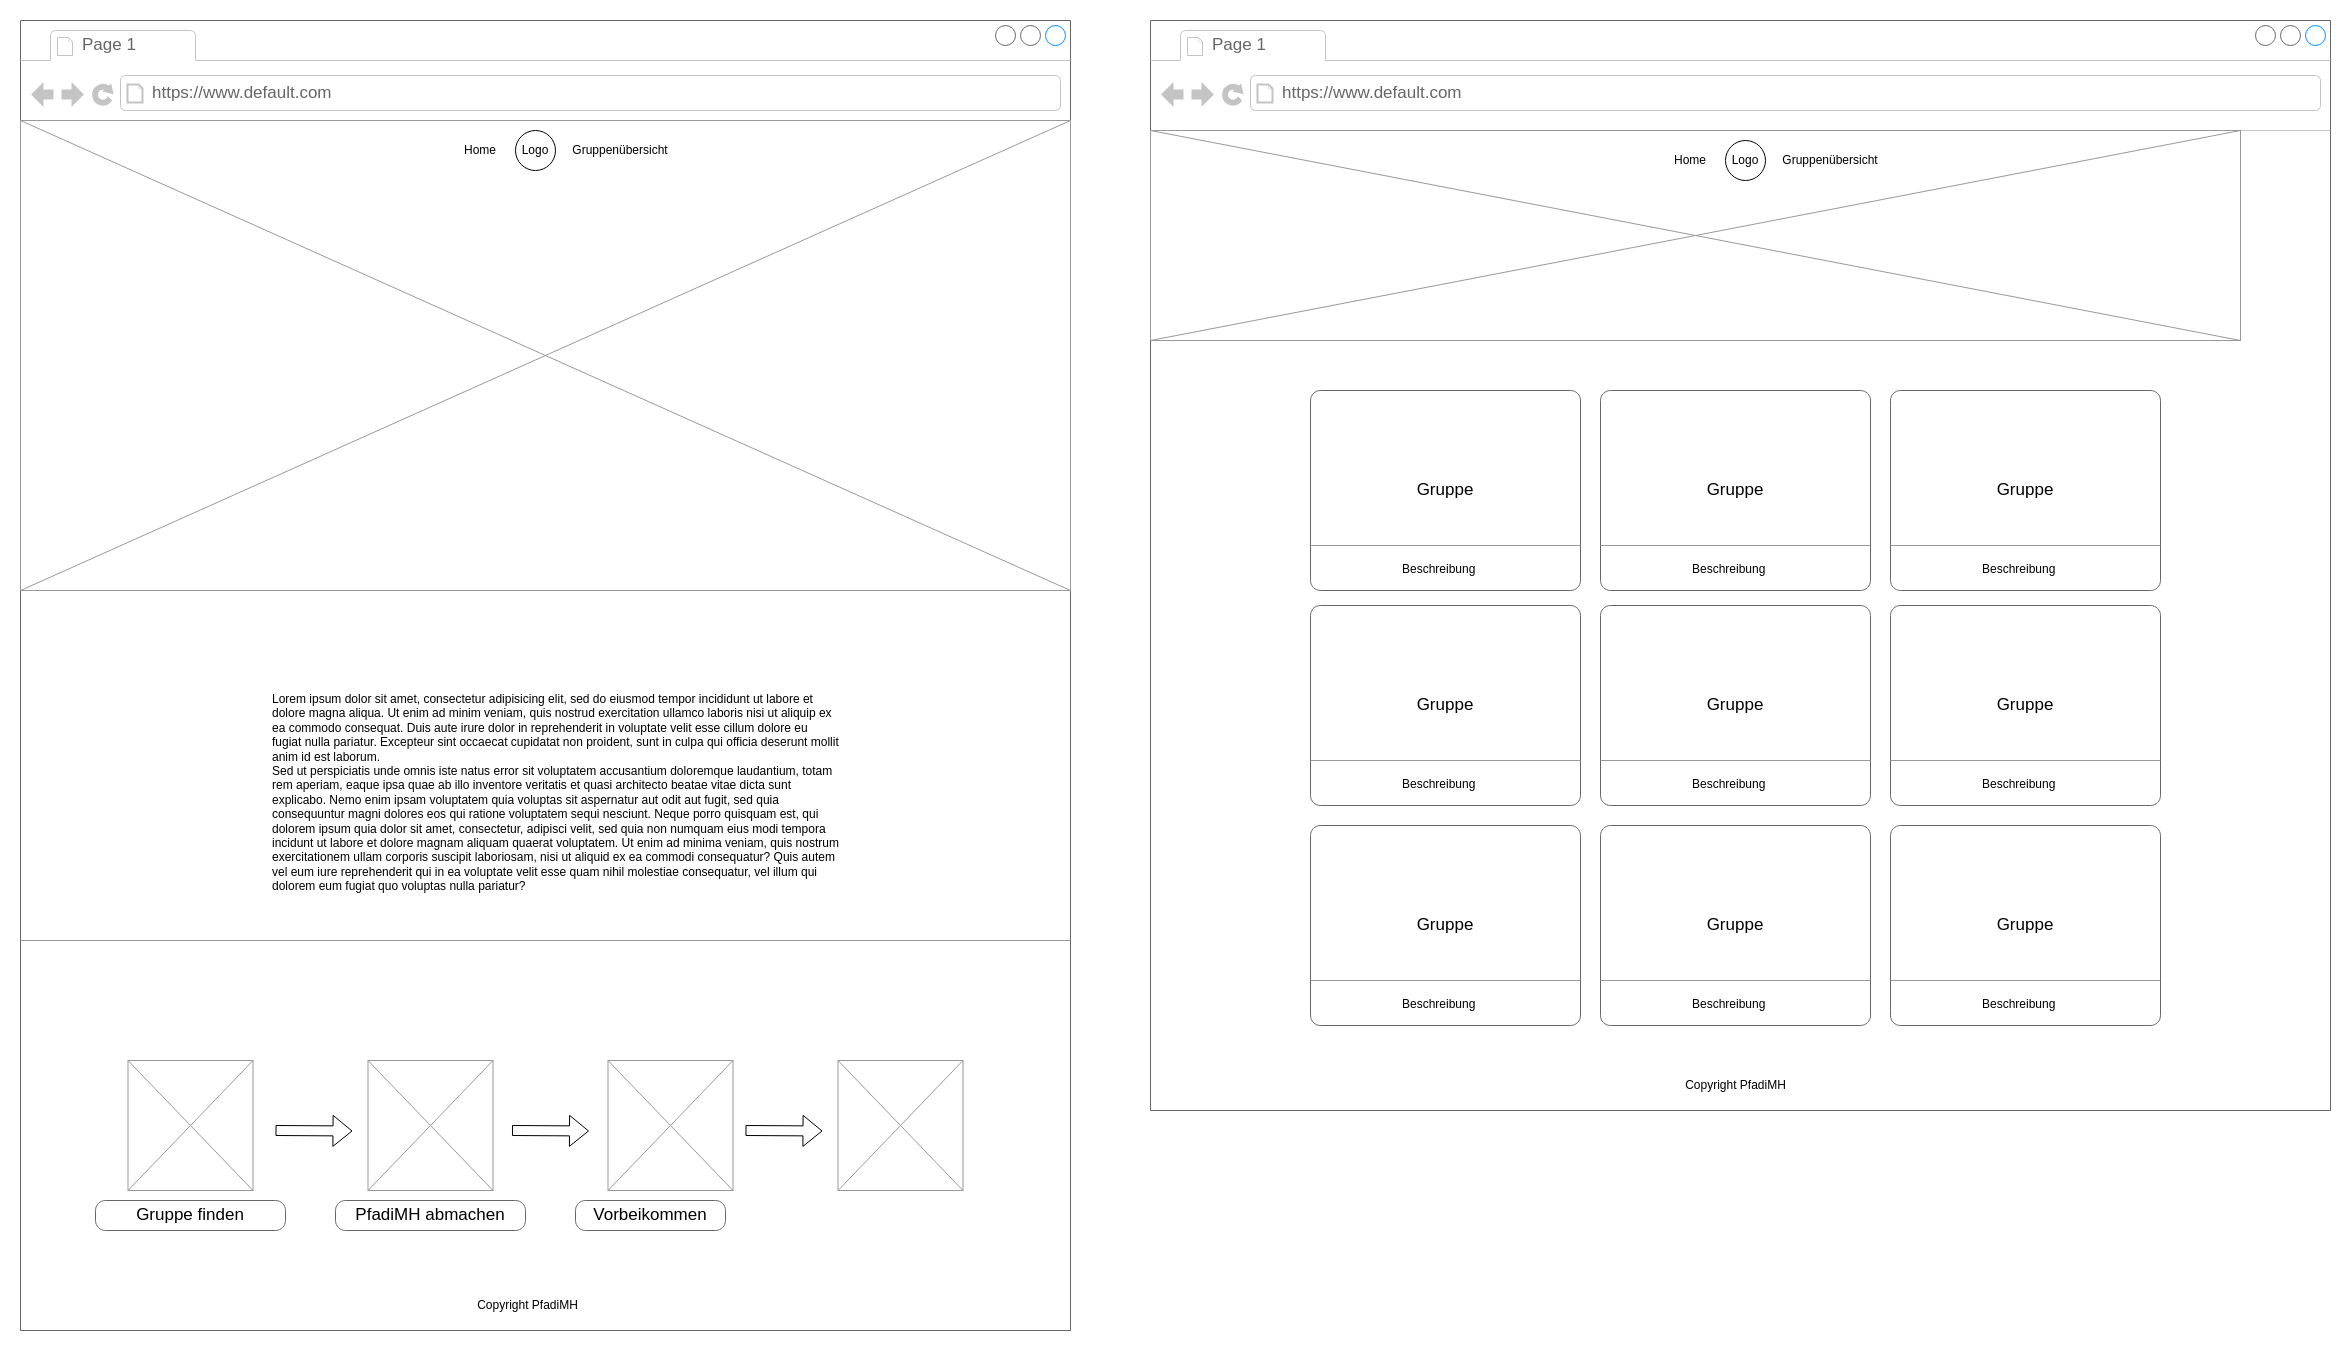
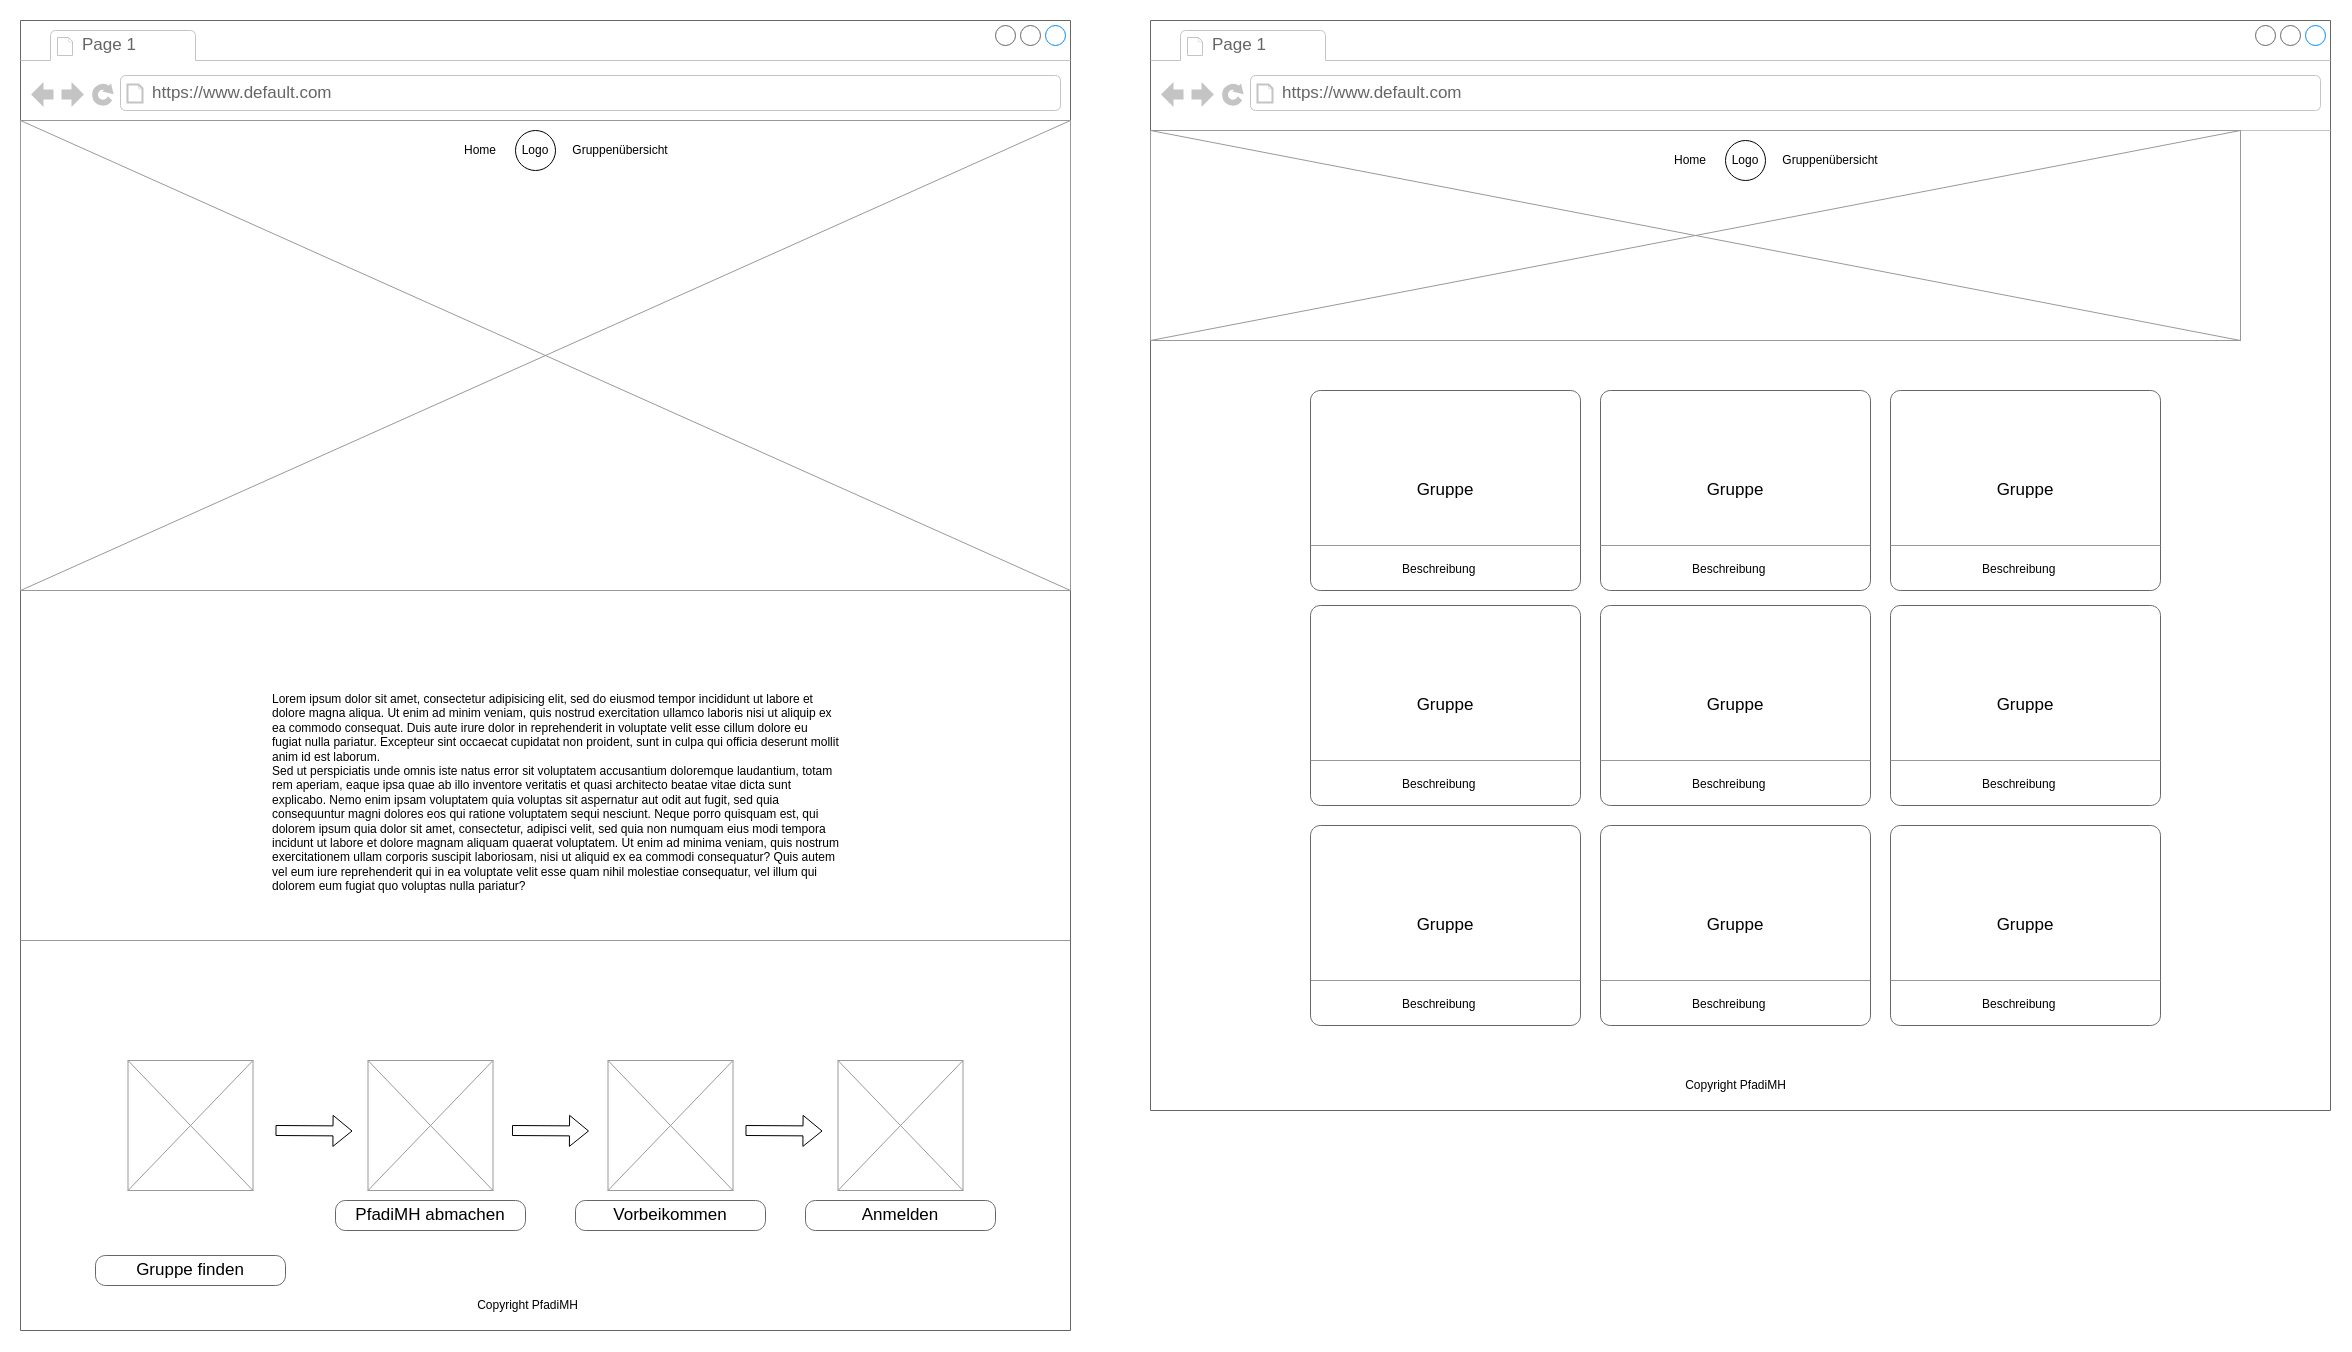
- <mxCell id="8" value="Gruppe finden" style="strokeWidth=1;shadow=0;dashed=0;align=center;html=1;shape=mxgraph.mockup.buttons.button;strokeColor=#666666;mainText=;buttonStyle=round;fontSize=17;fontStyle=0;fillColor=none;whiteSpace=wrap;rounded=0;labelBackgroundColor=none;" vertex="1" parent="2"><mxGeometry x="75" y="1180" width="190" height="30" as="geometry" /></mxCell>
+ <mxCell id="8" value="Gruppe finden" style="strokeWidth=1;shadow=0;dashed=0;align=center;html=1;shape=mxgraph.mockup.buttons.button;strokeColor=#666666;mainText=;buttonStyle=round;fontSize=17;fontStyle=0;fillColor=none;whiteSpace=wrap;rounded=0;labelBackgroundColor=none;" vertex="1" parent="2"><mxGeometry x="75" y="1235" width="190" height="30" as="geometry" /></mxCell>
- <mxCell id="10" value="Vorbeikommen" style="strokeWidth=1;shadow=0;dashed=0;align=center;html=1;shape=mxgraph.mockup.buttons.button;strokeColor=#666666;mainText=;buttonStyle=round;fontSize=17;fontStyle=0;fillColor=none;whiteSpace=wrap;rounded=0;labelBackgroundColor=none;" vertex="1" parent="2"><mxGeometry x="555" y="1180" width="150" height="30" as="geometry" /></mxCell>
+ <mxCell id="10" value="Vorbeikommen" style="strokeWidth=1;shadow=0;dashed=0;align=center;html=1;shape=mxgraph.mockup.buttons.button;strokeColor=#666666;mainText=;buttonStyle=round;fontSize=17;fontStyle=0;fillColor=none;whiteSpace=wrap;rounded=0;labelBackgroundColor=none;" vertex="1" parent="2"><mxGeometry x="555" y="1180" width="190" height="30" as="geometry" /></mxCell>
+ <mxCell id="11" value="Anmelden" style="strokeWidth=1;shadow=0;dashed=0;align=center;html=1;shape=mxgraph.mockup.buttons.button;strokeColor=#666666;mainText=;buttonStyle=round;fontSize=17;fontStyle=0;fillColor=none;whiteSpace=wrap;rounded=0;labelBackgroundColor=none;" vertex="1" parent="2"><mxGeometry x="785" y="1180" width="190" height="30" as="geometry" /></mxCell>
